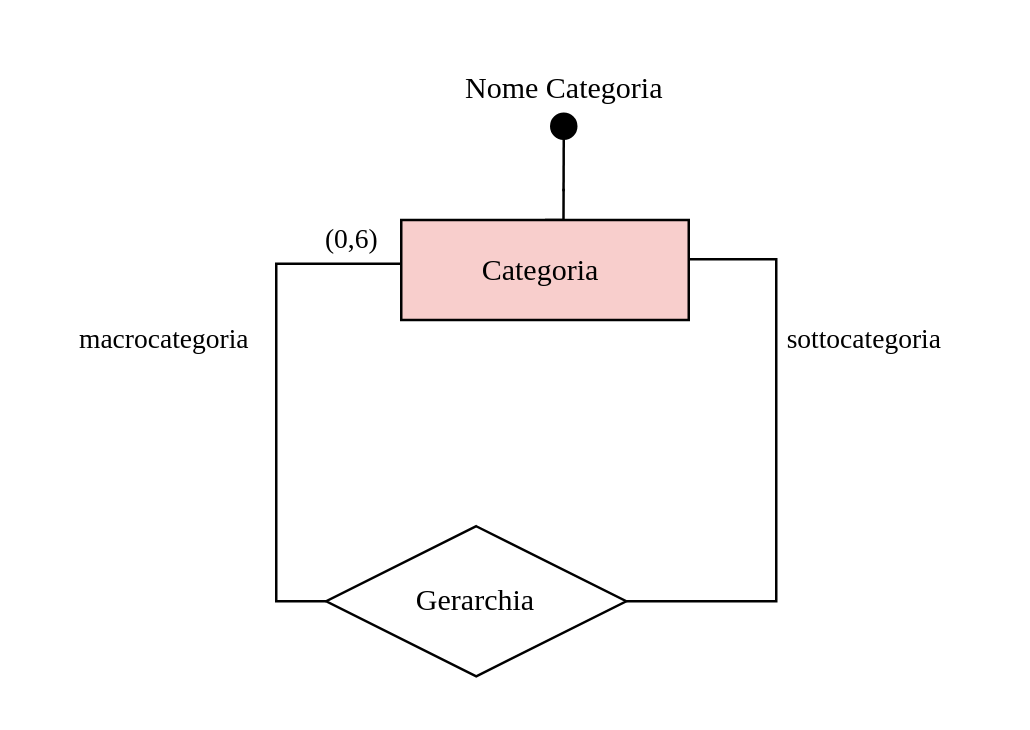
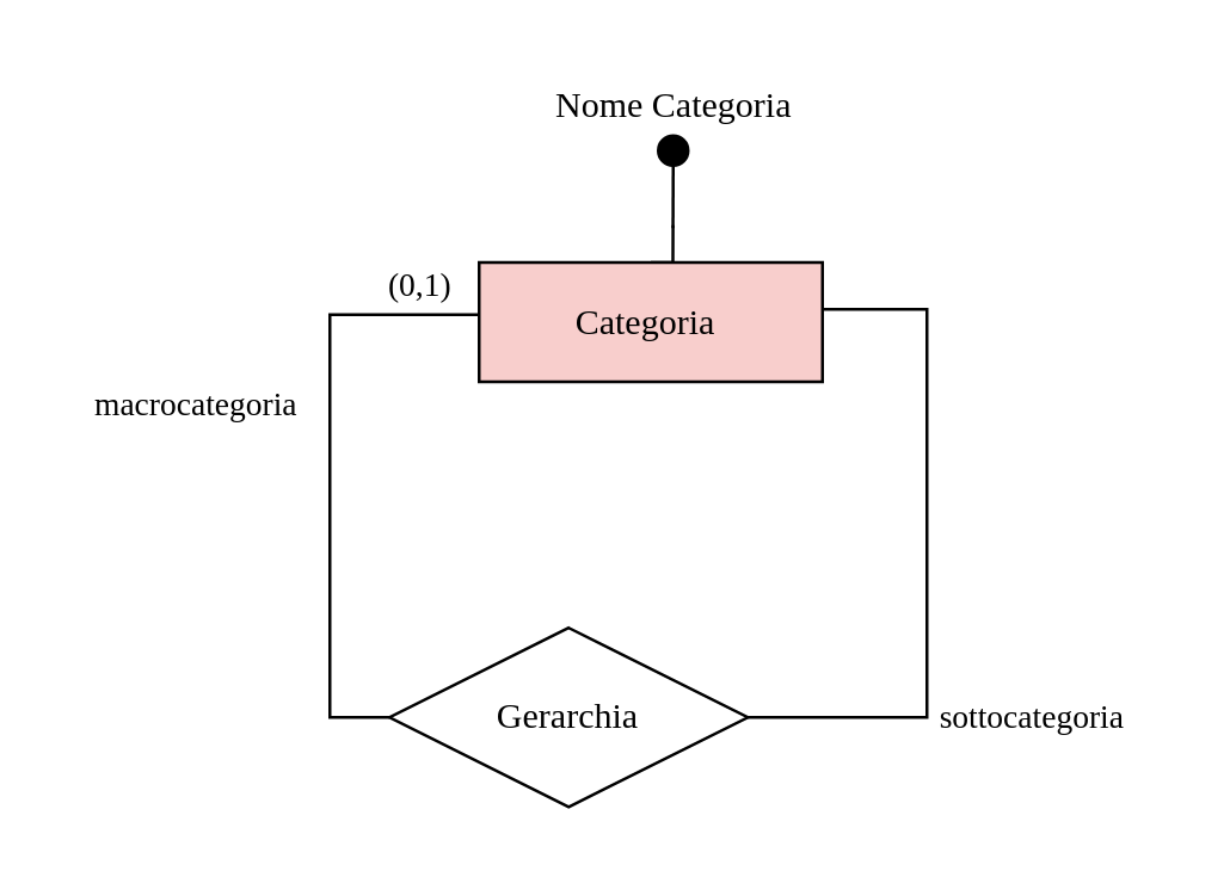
- <mxCell id="9" value="(0,6)" style="text;html=1;align=center;verticalAlign=middle;resizable=0;points=[];autosize=1;strokeColor=none;fillColor=none;fontFamily=Times New Roman;fontSize=11;fontColor=default;labelBackgroundColor=default;" vertex="1" parent="1"><mxGeometry x="120" y="80" width="40" height="30" as="geometry" /></mxCell>
+ <mxCell id="9" value="(0,1)" style="text;html=1;align=center;verticalAlign=middle;resizable=0;points=[];autosize=1;strokeColor=none;fillColor=none;fontFamily=Times New Roman;fontSize=11;fontColor=default;labelBackgroundColor=default;" vertex="1" parent="1"><mxGeometry x="120" y="80" width="40" height="30" as="geometry" /></mxCell>
- <mxCell id="11" value="sottocategoria" style="text;html=1;align=center;verticalAlign=middle;resizable=0;points=[];autosize=1;strokeColor=none;fillColor=none;fontFamily=Times New Roman;fontSize=11;fontColor=default;labelBackgroundColor=default;" vertex="1" parent="1"><mxGeometry x="300" y="120" width="90" height="30" as="geometry" /></mxCell>
+ <mxCell id="11" value="sottocategoria" style="text;html=1;align=center;verticalAlign=middle;resizable=0;points=[];autosize=1;strokeColor=none;fillColor=none;fontFamily=Times New Roman;fontSize=11;fontColor=default;labelBackgroundColor=default;" vertex="1" parent="1"><mxGeometry x="300" y="225" width="90" height="30" as="geometry" /></mxCell>
